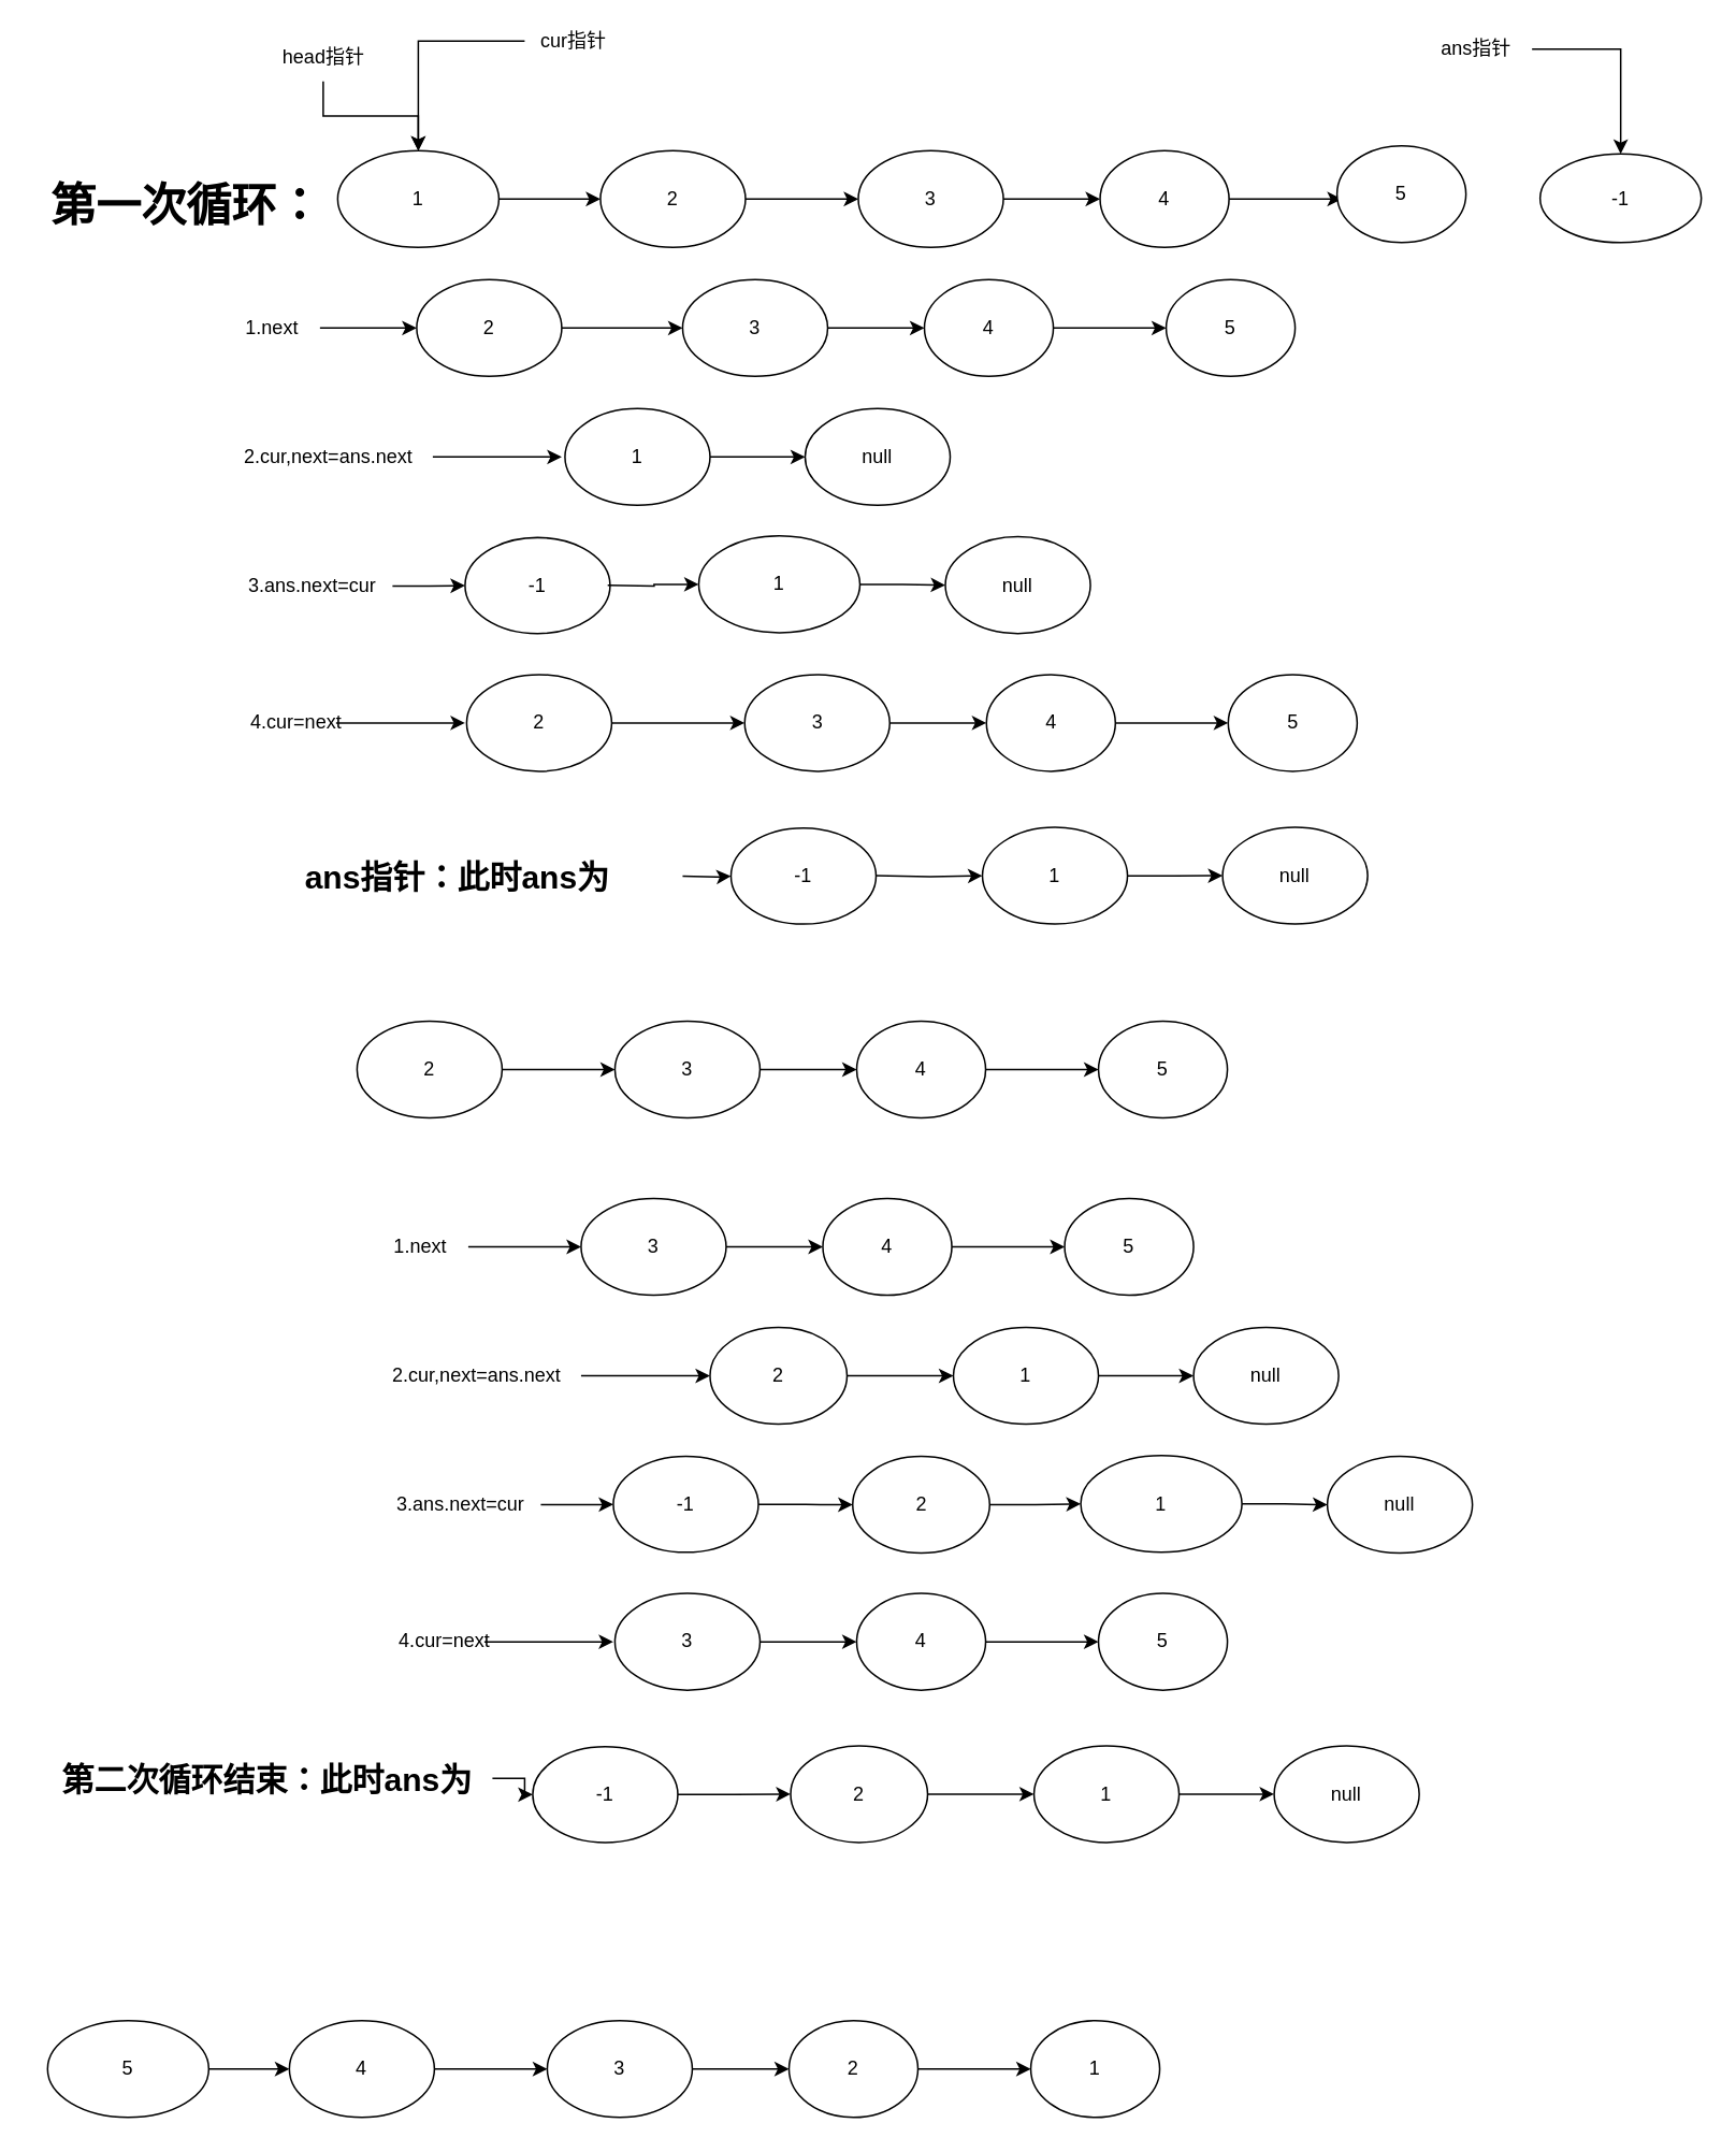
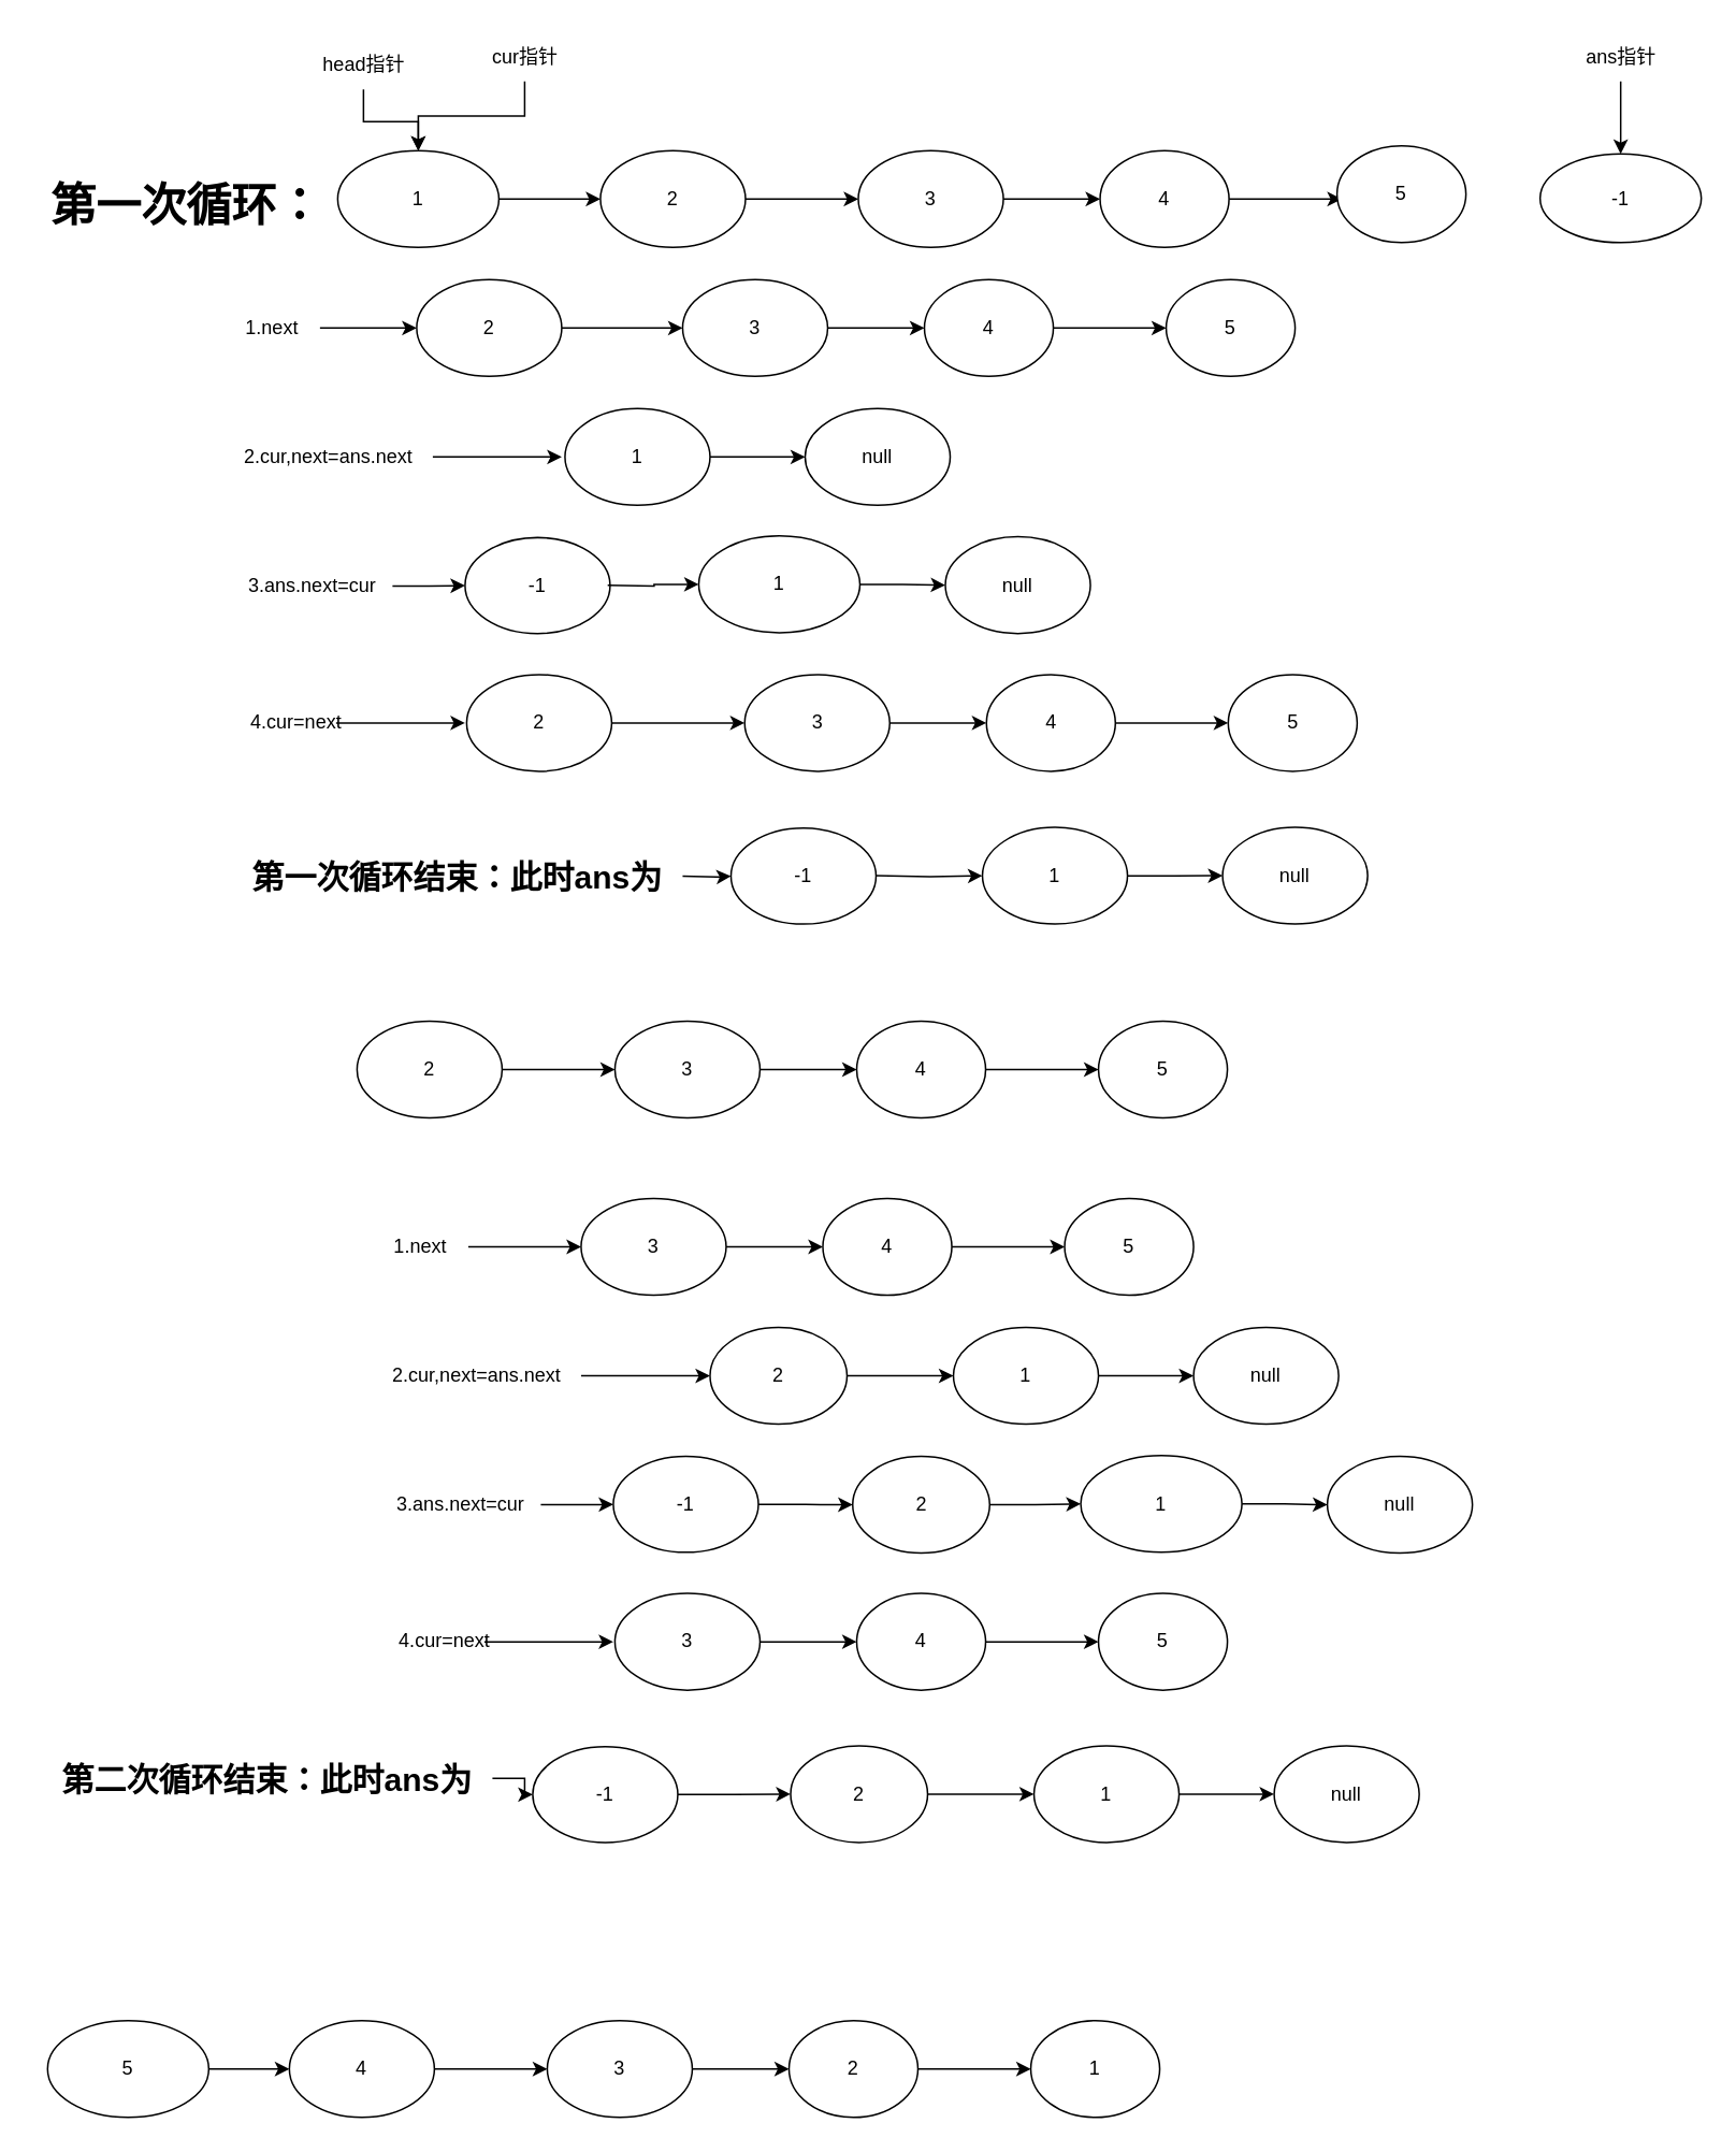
- <mxCell id="22" value="cur指针" style="text;html=1;align=center;verticalAlign=middle;resizable=0;points=[];autosize=1;strokeColor=none;fillColor=none;" parent="1" vertex="1"><mxGeometry x="325" y="10" width="60" height="30" as="geometry" /></mxCell>
+ <mxCell id="22" value="cur指针" style="text;html=1;align=center;verticalAlign=middle;resizable=0;points=[];autosize=1;strokeColor=none;fillColor=none;" parent="1" vertex="1"><mxGeometry x="295" y="20" width="60" height="30" as="geometry" /></mxCell>
- <mxCell id="26" value="ans指针" style="text;html=1;align=center;verticalAlign=middle;resizable=0;points=[];autosize=1;strokeColor=none;fillColor=none;" parent="1" vertex="1"><mxGeometry x="880" y="15" width="70" height="30" as="geometry" /></mxCell>
+ <mxCell id="26" value="ans指针" style="text;html=1;align=center;verticalAlign=middle;resizable=0;points=[];autosize=1;strokeColor=none;fillColor=none;" parent="1" vertex="1"><mxGeometry x="970" y="20" width="70" height="30" as="geometry" /></mxCell>
- <mxCell id="24" value="head指针" style="text;html=1;align=center;verticalAlign=middle;resizable=0;points=[];autosize=1;strokeColor=none;fillColor=none;" parent="1" vertex="1"><mxGeometry x="165" y="20" width="70" height="30" as="geometry" /></mxCell>
+ <mxCell id="24" value="head指针" style="text;html=1;align=center;verticalAlign=middle;resizable=0;points=[];autosize=1;strokeColor=none;fillColor=none;" parent="1" vertex="1"><mxGeometry x="190" y="25" width="70" height="30" as="geometry" /></mxCell>
- <mxCell id="100" value="&lt;b&gt;&lt;font style=&quot;font-size: 20px;&quot;&gt;ans指针：此时ans为&lt;/font&gt;&lt;/b&gt;" style="text;html=1;align=center;verticalAlign=middle;resizable=0;points=[];autosize=1;strokeColor=none;fillColor=none;" parent="1" vertex="1"><mxGeometry x="143" y="522.75" width="280" height="40" as="geometry" /></mxCell>
+ <mxCell id="100" value="&lt;b&gt;&lt;font style=&quot;font-size: 20px;&quot;&gt;第一次循环结束：此时ans为&lt;/font&gt;&lt;/b&gt;" style="text;html=1;align=center;verticalAlign=middle;resizable=0;points=[];autosize=1;strokeColor=none;fillColor=none;" parent="1" vertex="1"><mxGeometry x="143" y="522.75" width="280" height="40" as="geometry" /></mxCell>
